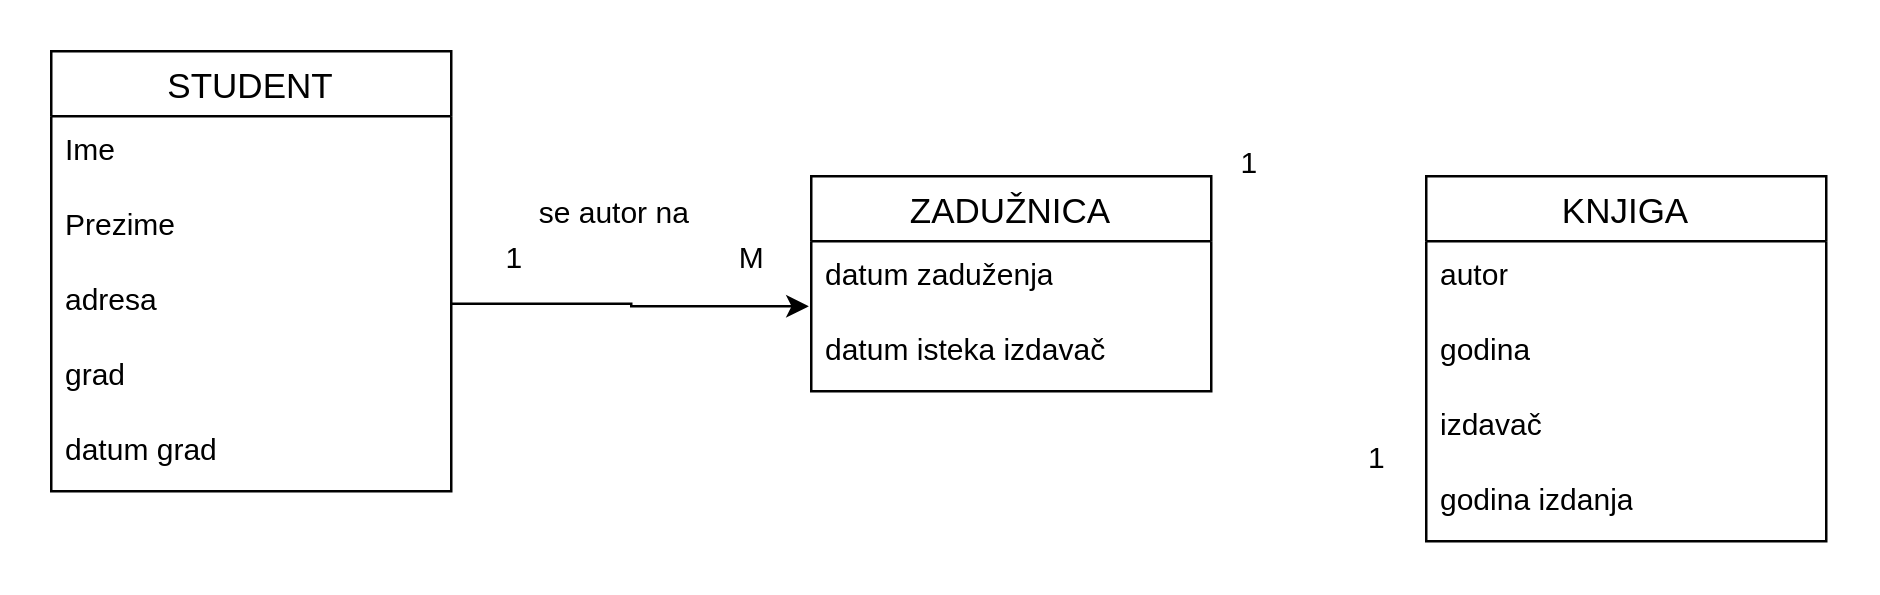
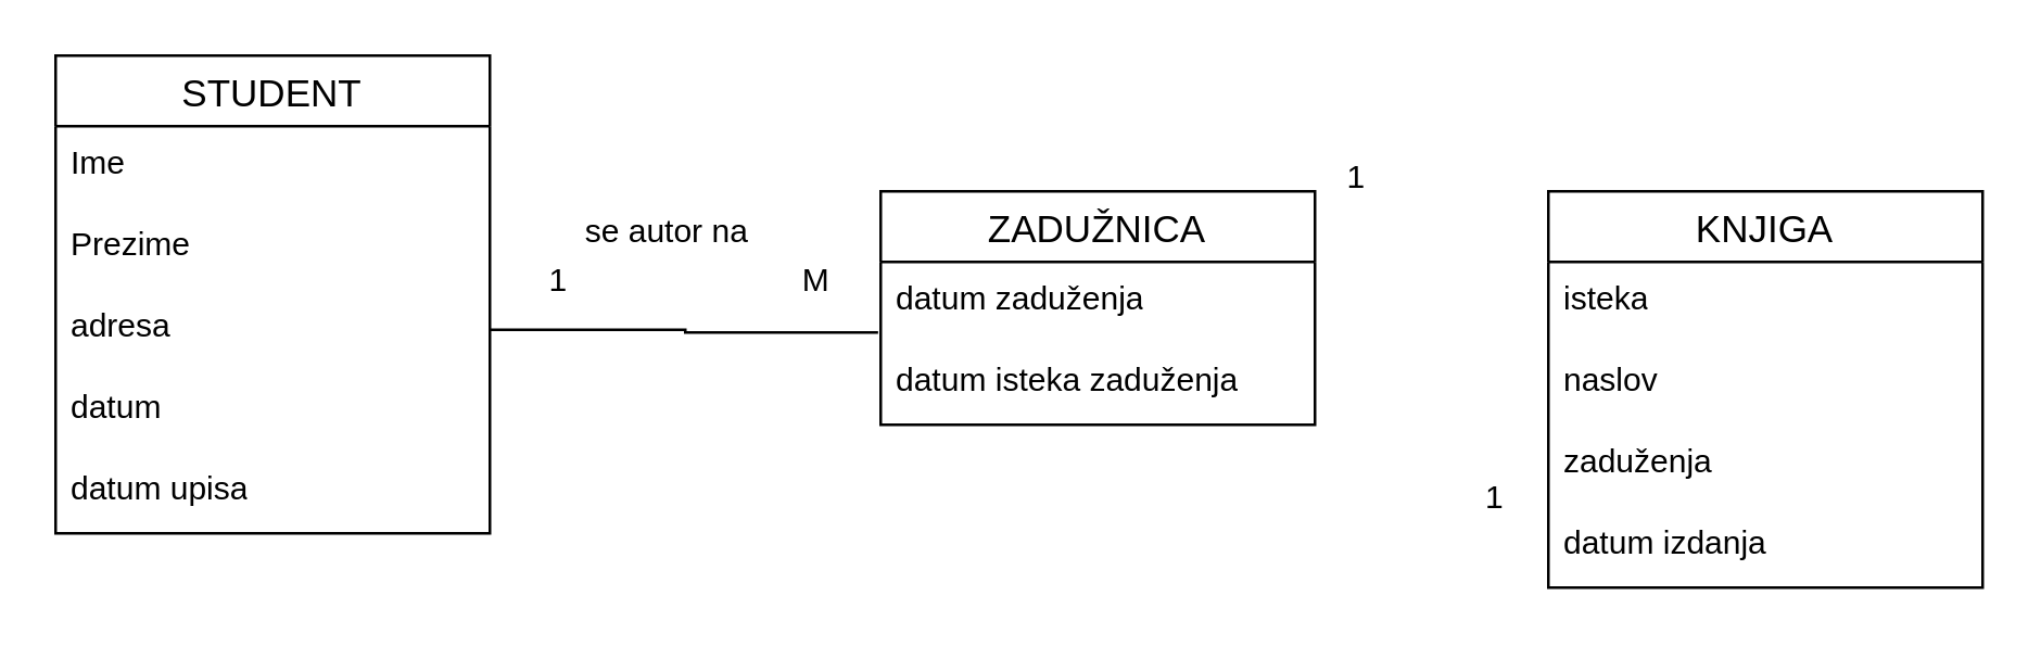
- <mxCell id="9" value="autor" style="text;strokeColor=none;fillColor=none;spacingLeft=4;spacingRight=4;overflow=hidden;rotatable=0;points=[[0,0.5],[1,0.5]];portConstraint=eastwest;fontSize=12;whiteSpace=wrap;html=1;" vertex="1" parent="8"><mxGeometry y="26" width="160" height="30" as="geometry" /></mxCell>
+ <mxCell id="9" value="isteka" style="text;strokeColor=none;fillColor=none;spacingLeft=4;spacingRight=4;overflow=hidden;rotatable=0;points=[[0,0.5],[1,0.5]];portConstraint=eastwest;fontSize=12;whiteSpace=wrap;html=1;" vertex="1" parent="8"><mxGeometry y="26" width="160" height="30" as="geometry" /></mxCell>
- <mxCell id="16" style="edgeStyle=orthogonalEdgeStyle;rounded=0;orthogonalLoop=1;jettySize=auto;html=1;entryX=-0.006;entryY=0.867;entryDx=0;entryDy=0;entryPerimeter=0;" edge="1" parent="1" source="5" target="14"><mxGeometry relative="1" as="geometry" /></mxCell>
+ <mxCell id="16" style="edgeStyle=orthogonalEdgeStyle;rounded=0;orthogonalLoop=1;jettySize=auto;html=1;entryX=-0.006;entryY=0.867;entryDx=0;entryDy=0;entryPerimeter=0;endArrow=none;" edge="1" parent="1" source="5" target="14"><mxGeometry relative="1" as="geometry" /></mxCell>
- <mxCell id="15" value="datum isteka izdavač" style="text;strokeColor=none;fillColor=none;spacingLeft=4;spacingRight=4;overflow=hidden;rotatable=0;points=[[0,0.5],[1,0.5]];portConstraint=eastwest;fontSize=12;whiteSpace=wrap;html=1;" vertex="1" parent="13"><mxGeometry y="56" width="160" height="30" as="geometry" /></mxCell>
+ <mxCell id="15" value="datum isteka zaduženja" style="text;strokeColor=none;fillColor=none;spacingLeft=4;spacingRight=4;overflow=hidden;rotatable=0;points=[[0,0.5],[1,0.5]];portConstraint=eastwest;fontSize=12;whiteSpace=wrap;html=1;" vertex="1" parent="13"><mxGeometry y="56" width="160" height="30" as="geometry" /></mxCell>
- <mxCell id="10" value="godina" style="text;strokeColor=none;fillColor=none;spacingLeft=4;spacingRight=4;overflow=hidden;rotatable=0;points=[[0,0.5],[1,0.5]];portConstraint=eastwest;fontSize=12;whiteSpace=wrap;html=1;" vertex="1" parent="8"><mxGeometry y="56" width="160" height="30" as="geometry" /></mxCell>
+ <mxCell id="10" value="naslov" style="text;strokeColor=none;fillColor=none;spacingLeft=4;spacingRight=4;overflow=hidden;rotatable=0;points=[[0,0.5],[1,0.5]];portConstraint=eastwest;fontSize=12;whiteSpace=wrap;html=1;" vertex="1" parent="8"><mxGeometry y="56" width="160" height="30" as="geometry" /></mxCell>
- <mxCell id="6" value="grad" style="text;strokeColor=none;fillColor=none;spacingLeft=4;spacingRight=4;overflow=hidden;rotatable=0;points=[[0,0.5],[1,0.5]];portConstraint=eastwest;fontSize=12;whiteSpace=wrap;html=1;" vertex="1" parent="2"><mxGeometry y="116" width="160" height="30" as="geometry" /></mxCell>
+ <mxCell id="6" value="datum" style="text;strokeColor=none;fillColor=none;spacingLeft=4;spacingRight=4;overflow=hidden;rotatable=0;points=[[0,0.5],[1,0.5]];portConstraint=eastwest;fontSize=12;whiteSpace=wrap;html=1;" vertex="1" parent="2"><mxGeometry y="116" width="160" height="30" as="geometry" /></mxCell>
- <mxCell id="11" value="izdavač" style="text;strokeColor=none;fillColor=none;spacingLeft=4;spacingRight=4;overflow=hidden;rotatable=0;points=[[0,0.5],[1,0.5]];portConstraint=eastwest;fontSize=12;whiteSpace=wrap;html=1;" vertex="1" parent="8"><mxGeometry y="86" width="160" height="30" as="geometry" /></mxCell>
+ <mxCell id="11" value="zaduženja" style="text;strokeColor=none;fillColor=none;spacingLeft=4;spacingRight=4;overflow=hidden;rotatable=0;points=[[0,0.5],[1,0.5]];portConstraint=eastwest;fontSize=12;whiteSpace=wrap;html=1;" vertex="1" parent="8"><mxGeometry y="86" width="160" height="30" as="geometry" /></mxCell>
- <mxCell id="7" value="datum grad" style="text;strokeColor=none;fillColor=none;spacingLeft=4;spacingRight=4;overflow=hidden;rotatable=0;points=[[0,0.5],[1,0.5]];portConstraint=eastwest;fontSize=12;whiteSpace=wrap;html=1;" vertex="1" parent="2"><mxGeometry y="146" width="160" height="30" as="geometry" /></mxCell>
+ <mxCell id="7" value="datum upisa" style="text;strokeColor=none;fillColor=none;spacingLeft=4;spacingRight=4;overflow=hidden;rotatable=0;points=[[0,0.5],[1,0.5]];portConstraint=eastwest;fontSize=12;whiteSpace=wrap;html=1;" vertex="1" parent="2"><mxGeometry y="146" width="160" height="30" as="geometry" /></mxCell>
- <mxCell id="12" value="godina izdanja" style="text;strokeColor=none;fillColor=none;spacingLeft=4;spacingRight=4;overflow=hidden;rotatable=0;points=[[0,0.5],[1,0.5]];portConstraint=eastwest;fontSize=12;whiteSpace=wrap;html=1;" vertex="1" parent="8"><mxGeometry y="116" width="160" height="30" as="geometry" /></mxCell>
+ <mxCell id="12" value="datum izdanja" style="text;strokeColor=none;fillColor=none;spacingLeft=4;spacingRight=4;overflow=hidden;rotatable=0;points=[[0,0.5],[1,0.5]];portConstraint=eastwest;fontSize=12;whiteSpace=wrap;html=1;" vertex="1" parent="8"><mxGeometry y="116" width="160" height="30" as="geometry" /></mxCell>
